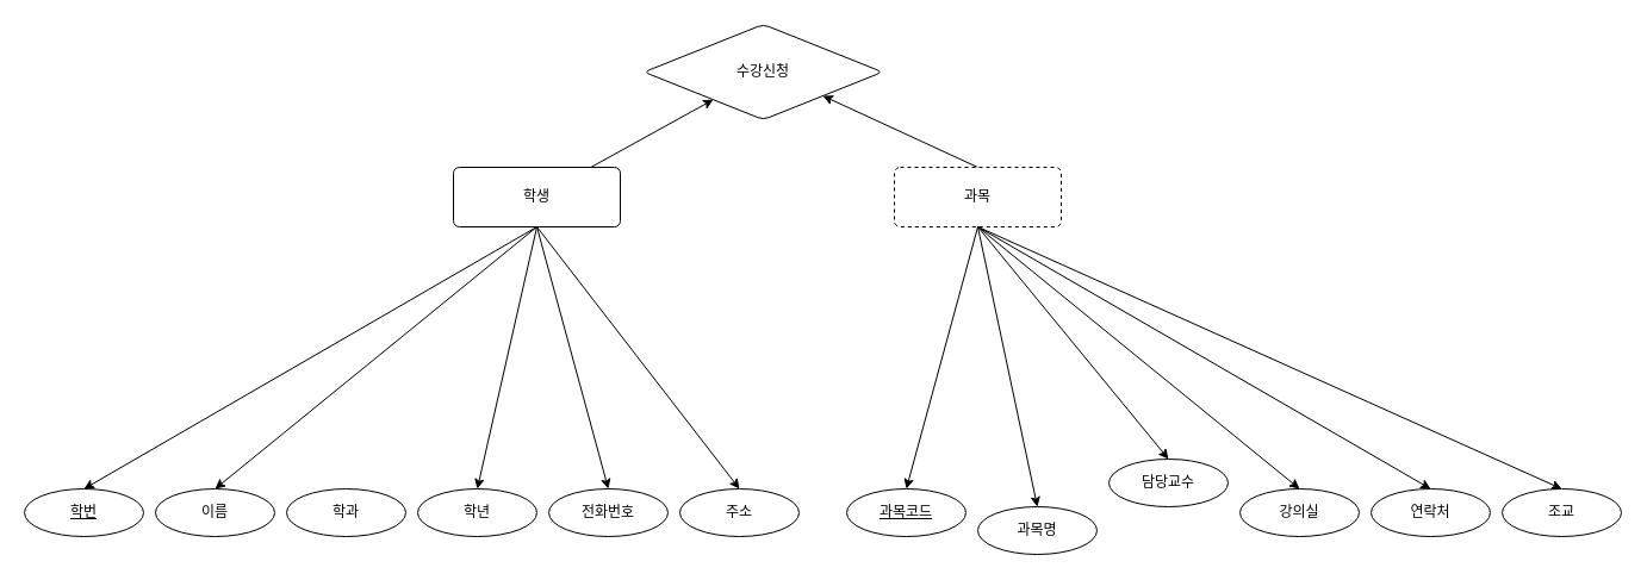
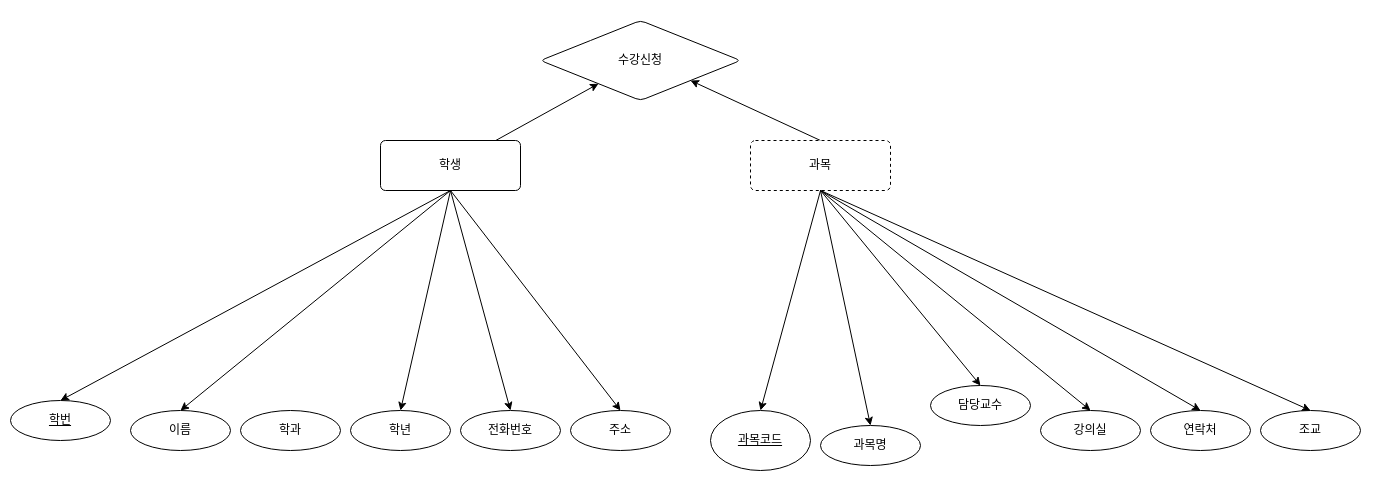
- <mxCell id="6" value="학번" style="ellipse;whiteSpace=wrap;html=1;align=center;fontStyle=4;" vertex="1" parent="1"><mxGeometry x="20" y="410" width="100" height="40" as="geometry" /></mxCell>
+ <mxCell id="6" value="학번" style="ellipse;whiteSpace=wrap;html=1;align=center;fontStyle=4;" vertex="1" parent="1"><mxGeometry x="10" y="400" width="100" height="40" as="geometry" /></mxCell>
- <mxCell id="19" value="과목코드" style="ellipse;whiteSpace=wrap;html=1;align=center;fontStyle=4;" vertex="1" parent="1"><mxGeometry x="710" y="410" width="100" height="40" as="geometry" /></mxCell>
+ <mxCell id="19" value="과목코드" style="ellipse;whiteSpace=wrap;html=1;align=center;fontStyle=4;" vertex="1" parent="1"><mxGeometry x="710" y="410" width="100" height="60" as="geometry" /></mxCell>
